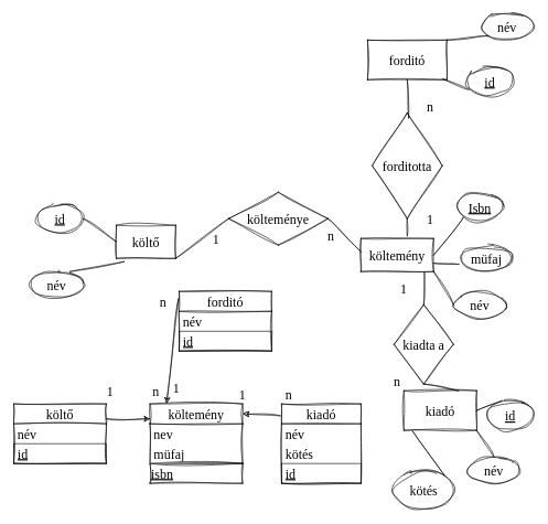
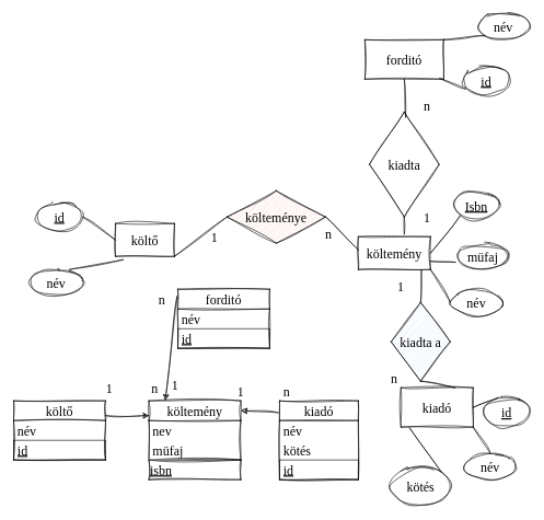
- <mxCell id="30" value="forditotta" style="rhombus;whiteSpace=wrap;html=1;sketch=1;hachureGap=4;jiggle=2;curveFitting=1;fontFamily=Architects Daughter;fontSource=https%3A%2F%2Ffonts.googleapis.com%2Fcss%3Ffamily%3DArchitects%2BDaughter;fontSize=20;" vertex="1" parent="1"><mxGeometry x="562" y="170" width="106" height="160" as="geometry" /></mxCell>
+ <mxCell id="30" value="kiadta" style="rhombus;whiteSpace=wrap;html=1;sketch=1;hachureGap=4;jiggle=2;curveFitting=1;fontFamily=Architects Daughter;fontSource=https%3A%2F%2Ffonts.googleapis.com%2Fcss%3Ffamily%3DArchitects%2BDaughter;fontSize=20;" vertex="1" parent="1"><mxGeometry x="562" y="170" width="106" height="160" as="geometry" /></mxCell>
- <mxCell id="12" value="költeménye" style="rhombus;whiteSpace=wrap;html=1;sketch=1;hachureGap=4;jiggle=2;curveFitting=1;fontFamily=Architects Daughter;fontSource=https%3A%2F%2Ffonts.googleapis.com%2Fcss%3Ffamily%3DArchitects%2BDaughter;fontSize=20;" vertex="1" parent="1"><mxGeometry x="345" y="290" width="150" height="80" as="geometry" /></mxCell>
+ <mxCell id="12" value="költeménye" style="rhombus;whiteSpace=wrap;html=1;sketch=1;hachureGap=4;jiggle=2;curveFitting=1;fontFamily=Architects Daughter;fontSource=https%3A%2F%2Ffonts.googleapis.com%2Fcss%3Ffamily%3DArchitects%2BDaughter;fontSize=20;fillColor=#f8cecc;" vertex="1" parent="1"><mxGeometry x="345" y="290" width="150" height="80" as="geometry" /></mxCell>
- <mxCell id="22" value="kiadta a" style="rhombus;whiteSpace=wrap;html=1;sketch=1;hachureGap=4;jiggle=2;curveFitting=1;fontFamily=Architects Daughter;fontSource=https%3A%2F%2Ffonts.googleapis.com%2Fcss%3Ffamily%3DArchitects%2BDaughter;fontSize=20;" vertex="1" parent="1"><mxGeometry x="595" y="460" width="90" height="120" as="geometry" /></mxCell>
+ <mxCell id="22" value="kiadta a" style="rhombus;whiteSpace=wrap;html=1;sketch=1;hachureGap=4;jiggle=2;curveFitting=1;fontFamily=Architects Daughter;fontSource=https%3A%2F%2Ffonts.googleapis.com%2Fcss%3Ffamily%3DArchitects%2BDaughter;fontSize=20;fillColor=#dae8fc;" vertex="1" parent="1"><mxGeometry x="595" y="460" width="90" height="120" as="geometry" /></mxCell>
